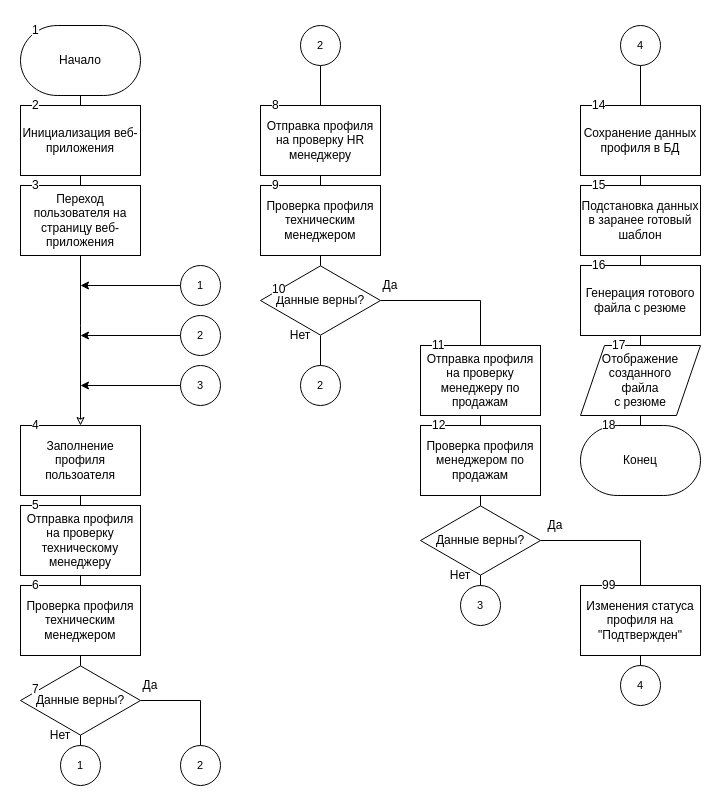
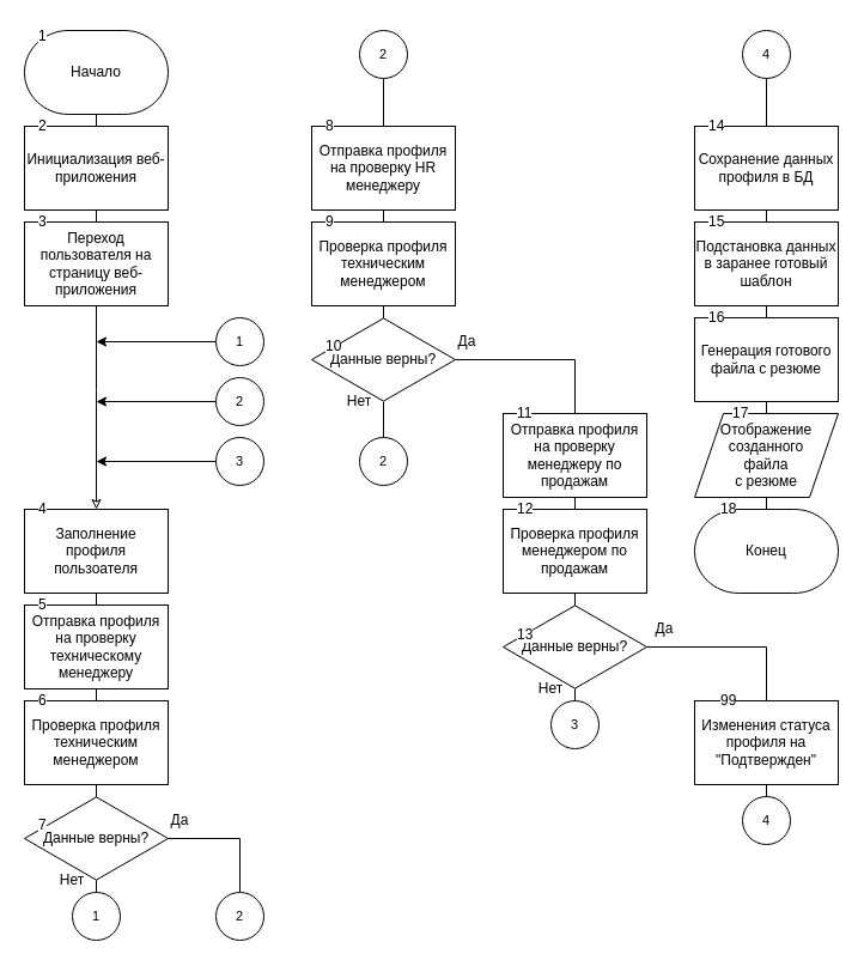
+ <mxCell id="75" value="13" style="text;html=1;resizable=0;points=[];autosize=1;align=left;verticalAlign=top;spacingTop=-4;fontColor=#000000;labelBorderColor=none;labelBackgroundColor=#ffffff;aspect=fixed;" vertex="1" parent="1"><mxGeometry x="430" y="520" width="30" height="20" as="geometry" /></mxCell>
